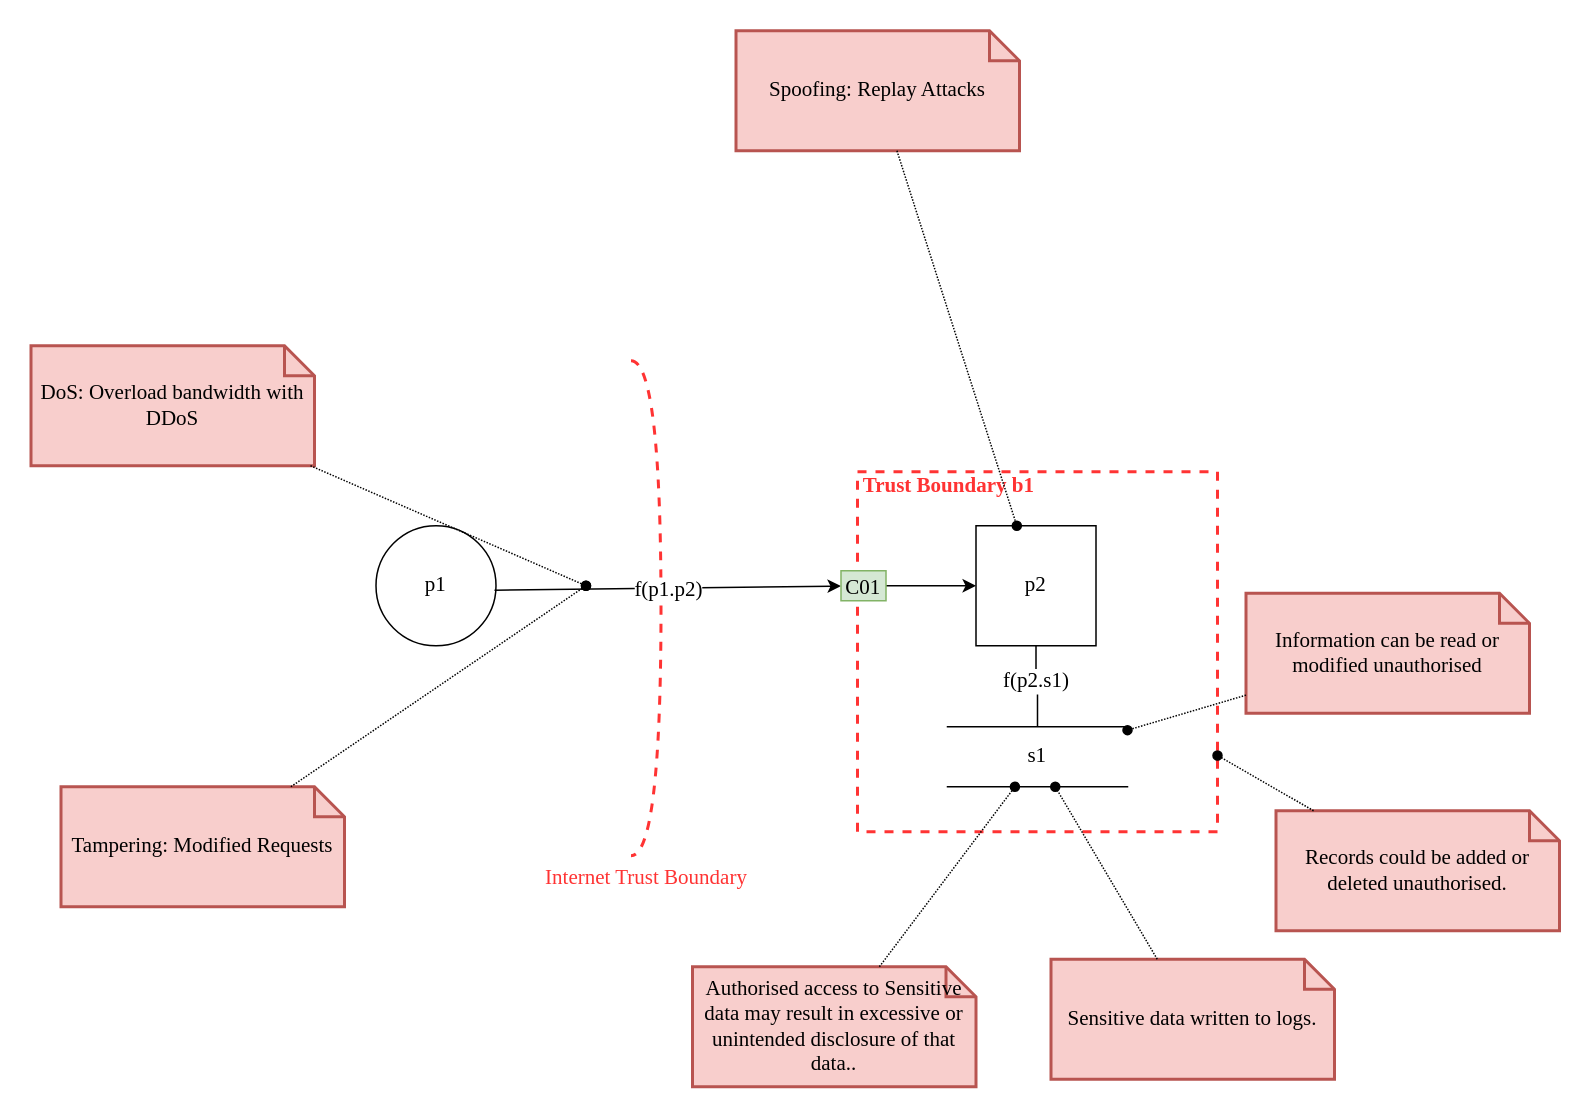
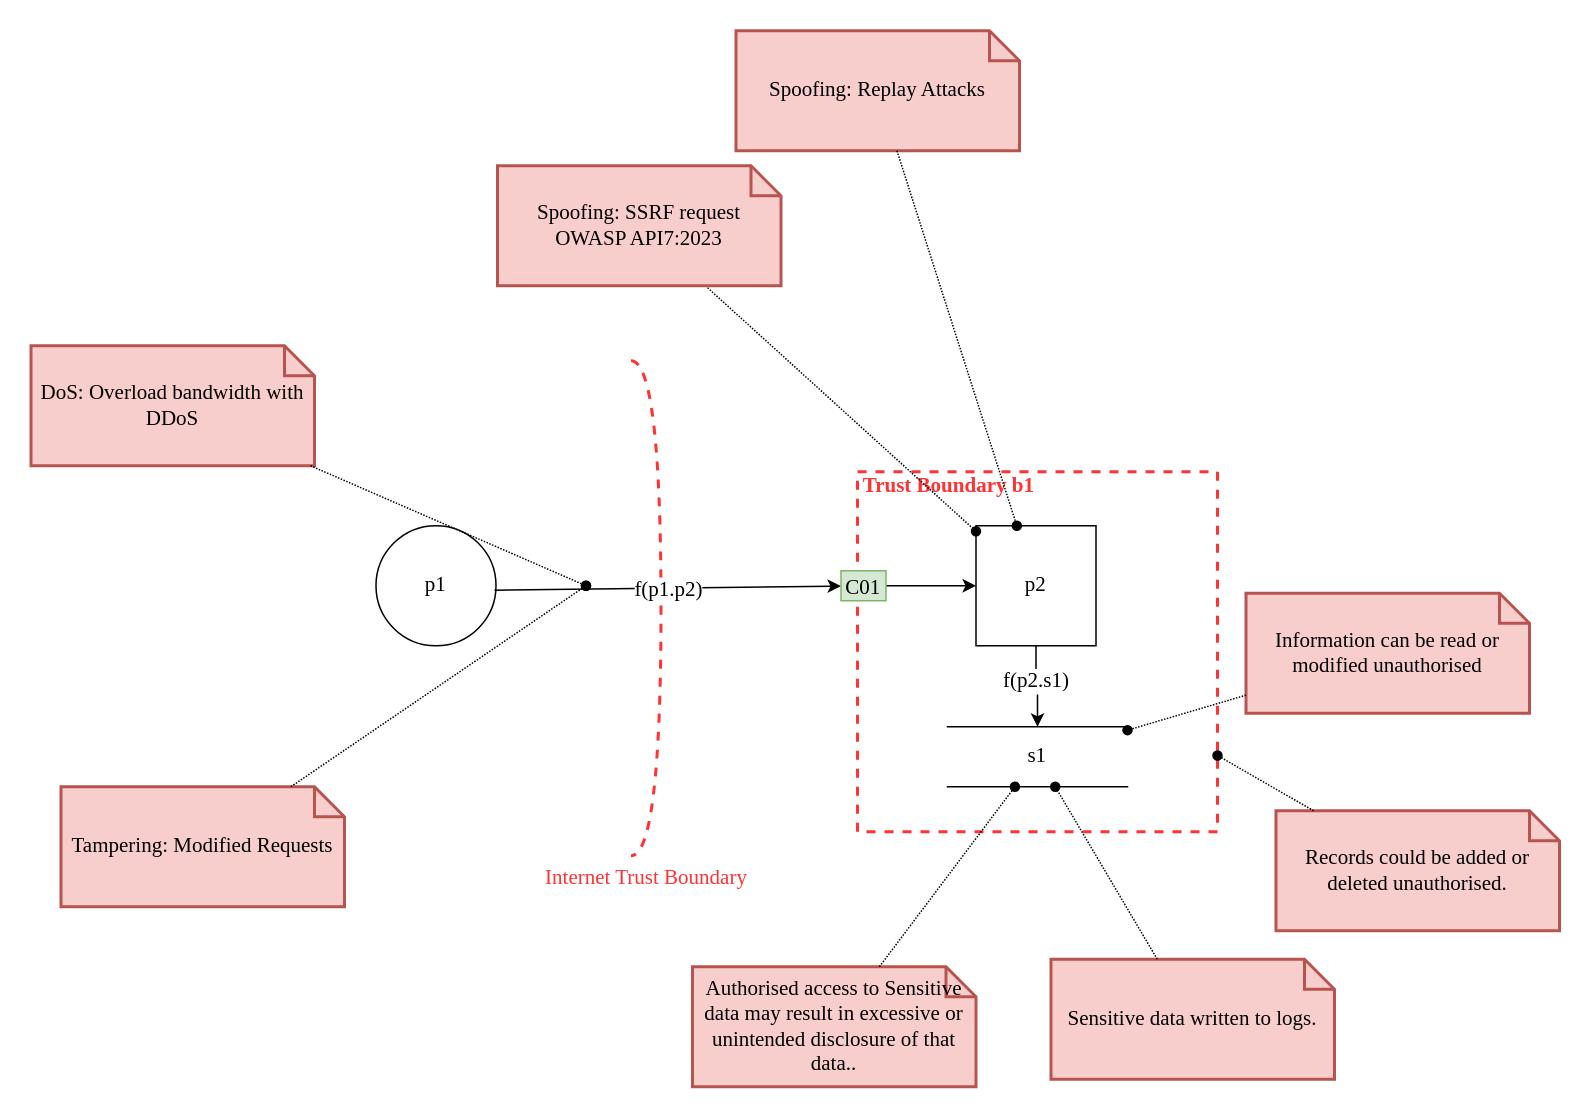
+ <mxCell id="14" value="Spoofing: SSRF request&lt;br&gt;OWASP API7:2023" style="shape=note;strokeWidth=2;fontSize=14;size=20;whiteSpace=wrap;html=1;fillColor=#f8cecc;strokeColor=#b85450;fontFamily=Architects Daughter;fontSource=https%3A%2F%2Ffonts.googleapis.com%2Fcss%3Ffamily%3DArchitects%2BDaughter;" vertex="1" parent="1"><mxGeometry x="331" y="110" width="189" height="80" as="geometry" /></mxCell>
+ <mxCell id="13" value="" style="rounded=0;orthogonalLoop=1;jettySize=auto;html=1;dashed=1;dashPattern=1 1;endArrow=oval;endFill=1;" edge="1" parent="1" source="14" target="6"><mxGeometry relative="1" as="geometry" /></mxCell>
- <mxCell id="4" value="" style="edgeStyle=orthogonalEdgeStyle;rounded=0;hachureGap=4;orthogonalLoop=1;jettySize=auto;html=1;fontFamily=Architects Daughter;fontSource=https%3A%2F%2Ffonts.googleapis.com%2Fcss%3Ffamily%3DArchitects%2BDaughter;fontSize=14;endArrow=none;" parent="1" source="6" target="7" edge="1"><mxGeometry relative="1" as="geometry" /></mxCell>
+ <mxCell id="4" value="" style="edgeStyle=orthogonalEdgeStyle;rounded=0;hachureGap=4;orthogonalLoop=1;jettySize=auto;html=1;fontFamily=Architects Daughter;fontSource=https%3A%2F%2Ffonts.googleapis.com%2Fcss%3Ffamily%3DArchitects%2BDaughter;fontSize=14;" parent="1" source="6" target="7" edge="1"><mxGeometry relative="1" as="geometry" /></mxCell>
